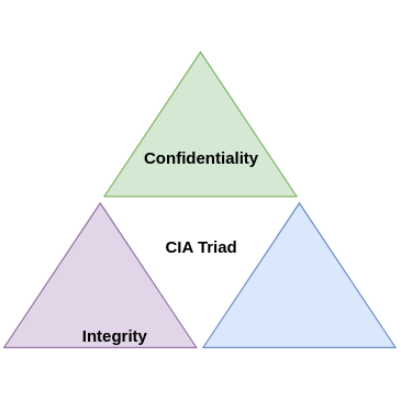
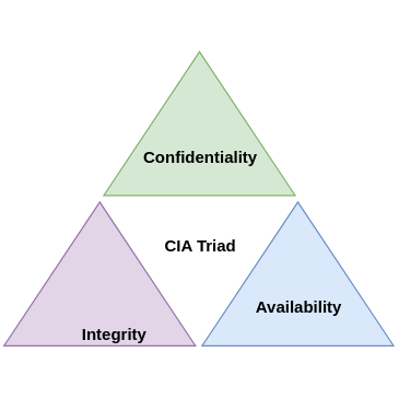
+ <mxCell id="7" value="Availability" style="text;html=1;align=center;verticalAlign=middle;resizable=0;points=[];autosize=1;strokeColor=none;fillColor=none;fontStyle=1" parent="1" vertex="1"><mxGeometry x="172.5" y="210" width="90" height="30" as="geometry" /></mxCell>
